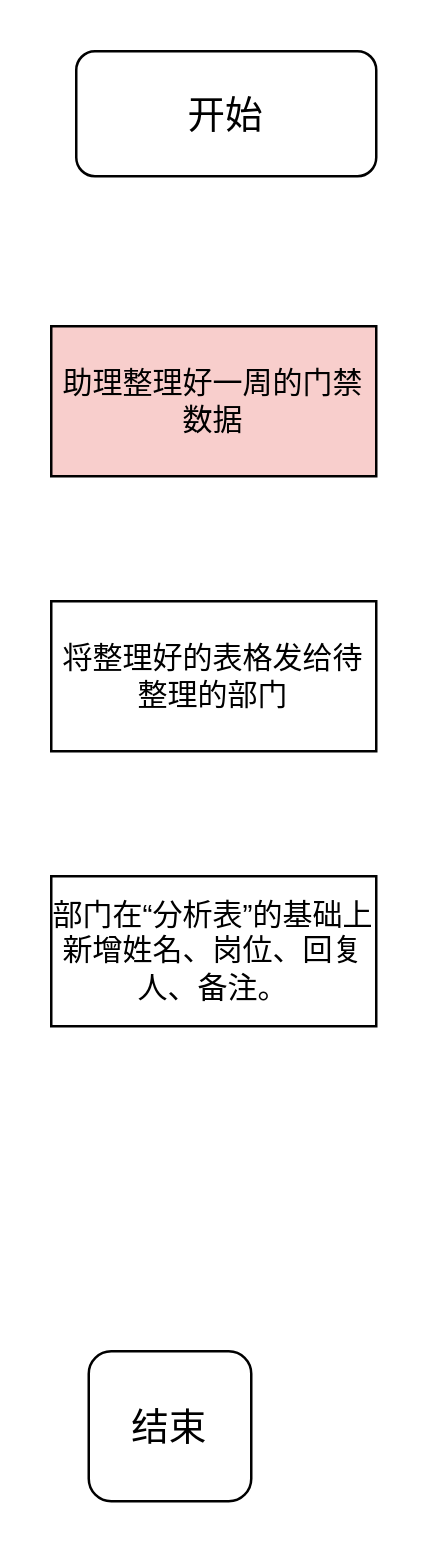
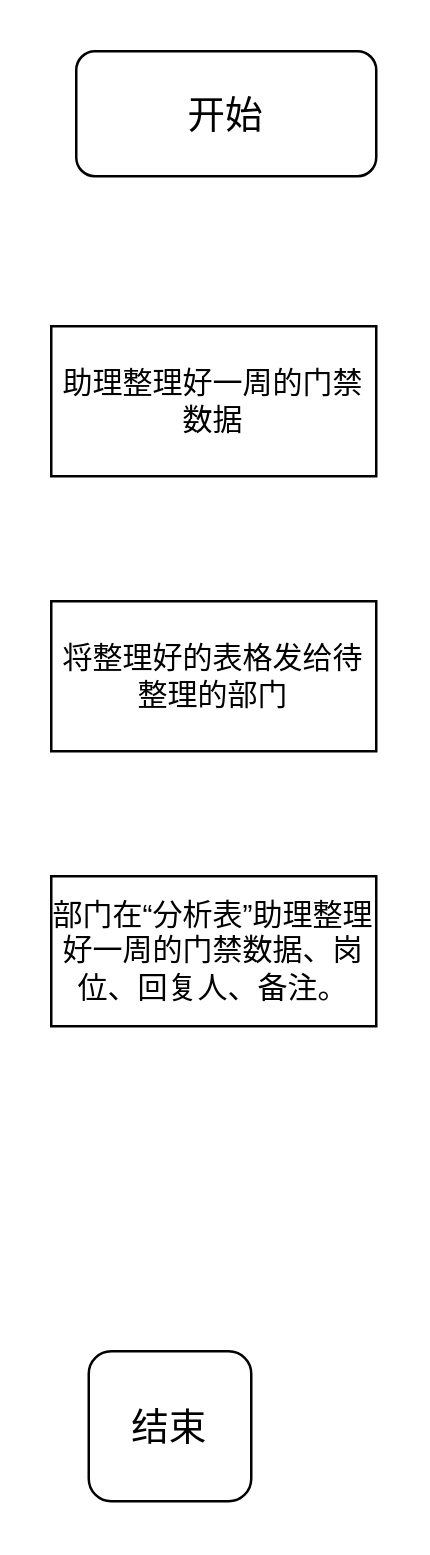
- <mxCell id="4" value="助理整理好一周的门禁数据" style="rounded=0;whiteSpace=wrap;html=1;fillColor=#f8cecc;" vertex="1" parent="1"><mxGeometry x="20" y="130" width="130" height="60" as="geometry" /></mxCell>
+ <mxCell id="4" value="助理整理好一周的门禁数据" style="rounded=0;whiteSpace=wrap;html=1;" vertex="1" parent="1"><mxGeometry x="20" y="130" width="130" height="60" as="geometry" /></mxCell>
- <mxCell id="6" value="部门在“分析表”的基础上新增姓名、岗位、回复人、备注。" style="rounded=0;whiteSpace=wrap;html=1;" vertex="1" parent="1"><mxGeometry x="20" y="350" width="130" height="60" as="geometry" /></mxCell>
+ <mxCell id="6" value="部门在“分析表”助理整理好一周的门禁数据、岗位、回复人、备注。" style="rounded=0;whiteSpace=wrap;html=1;" vertex="1" parent="1"><mxGeometry x="20" y="350" width="130" height="60" as="geometry" /></mxCell>
